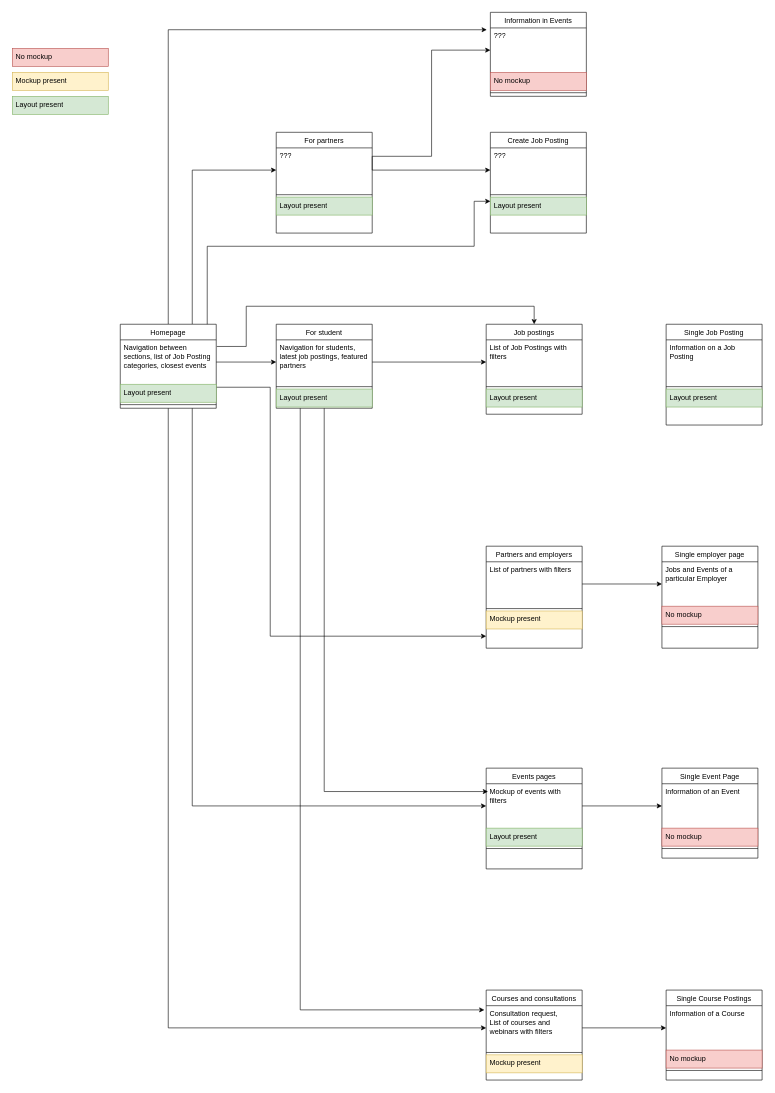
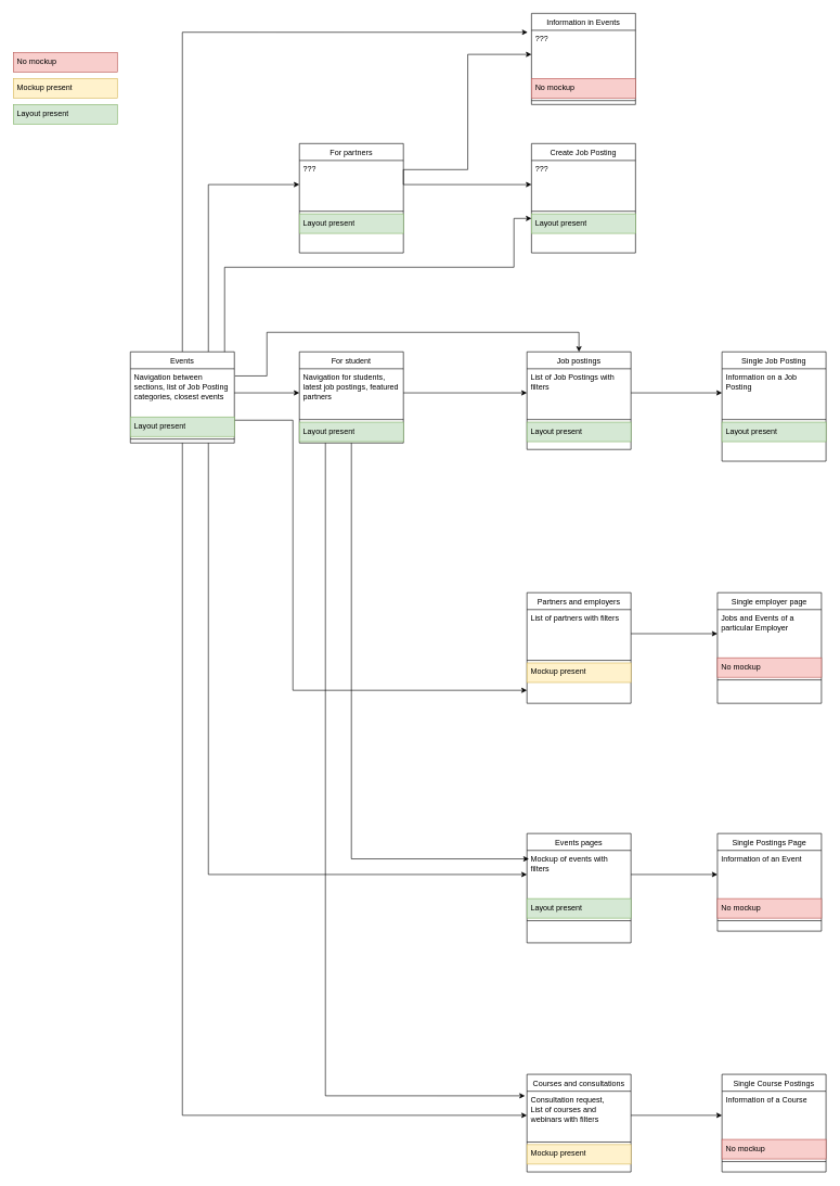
- <mxCell id="8" value="Homepage" style="swimlane;fontStyle=0;align=center;verticalAlign=top;childLayout=stackLayout;horizontal=1;startSize=26;horizontalStack=0;resizeParent=1;resizeLast=0;collapsible=1;marginBottom=0;rounded=0;shadow=0;strokeWidth=1;" parent="1" vertex="1"><mxGeometry x="200" y="540" width="160" height="140" as="geometry"><mxRectangle x="340" y="380" width="170" height="26" as="alternateBounds" /></mxGeometry></mxCell>
+ <mxCell id="8" value="Events" style="swimlane;fontStyle=0;align=center;verticalAlign=top;childLayout=stackLayout;horizontal=1;startSize=26;horizontalStack=0;resizeParent=1;resizeLast=0;collapsible=1;marginBottom=0;rounded=0;shadow=0;strokeWidth=1;" parent="1" vertex="1"><mxGeometry x="200" y="540" width="160" height="140" as="geometry"><mxRectangle x="340" y="380" width="170" height="26" as="alternateBounds" /></mxGeometry></mxCell>
+ <mxCell id="49" style="edgeStyle=orthogonalEdgeStyle;rounded=0;orthogonalLoop=1;jettySize=auto;html=1;exitX=1;exitY=0.5;exitDx=0;exitDy=0;entryX=0;entryY=0.5;entryDx=0;entryDy=0;" parent="1" source="19" target="23" edge="1"><mxGeometry relative="1" as="geometry" /></mxCell>
- <mxCell id="38" value="Single Event Page" style="swimlane;fontStyle=0;align=center;verticalAlign=top;childLayout=stackLayout;horizontal=1;startSize=26;horizontalStack=0;resizeParent=1;resizeLast=0;collapsible=1;marginBottom=0;rounded=0;shadow=0;strokeWidth=1;" parent="1" vertex="1"><mxGeometry x="1103" y="1280" width="160" height="150" as="geometry"><mxRectangle x="340" y="380" width="170" height="26" as="alternateBounds" /></mxGeometry></mxCell>
+ <mxCell id="38" value="Single Postings Page" style="swimlane;fontStyle=0;align=center;verticalAlign=top;childLayout=stackLayout;horizontal=1;startSize=26;horizontalStack=0;resizeParent=1;resizeLast=0;collapsible=1;marginBottom=0;rounded=0;shadow=0;strokeWidth=1;" parent="1" vertex="1"><mxGeometry x="1103" y="1280" width="160" height="150" as="geometry"><mxRectangle x="340" y="380" width="170" height="26" as="alternateBounds" /></mxGeometry></mxCell>
